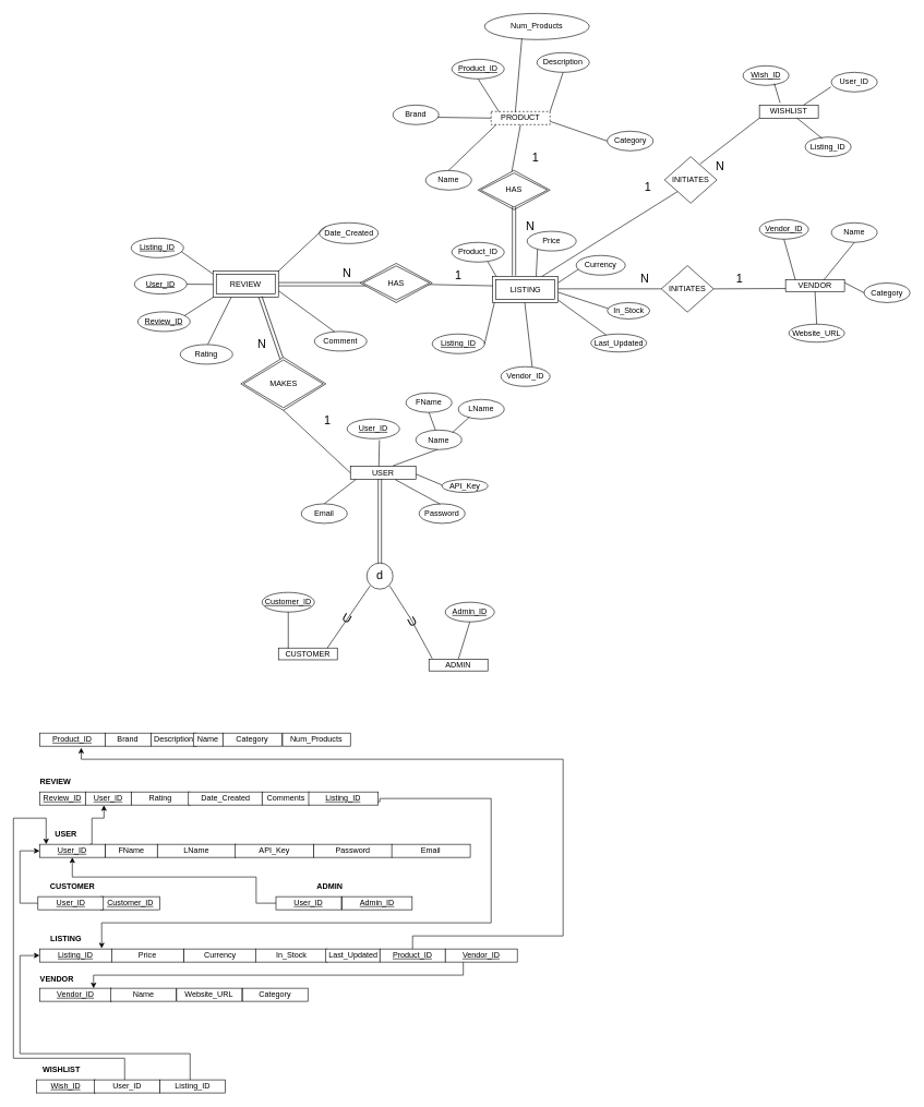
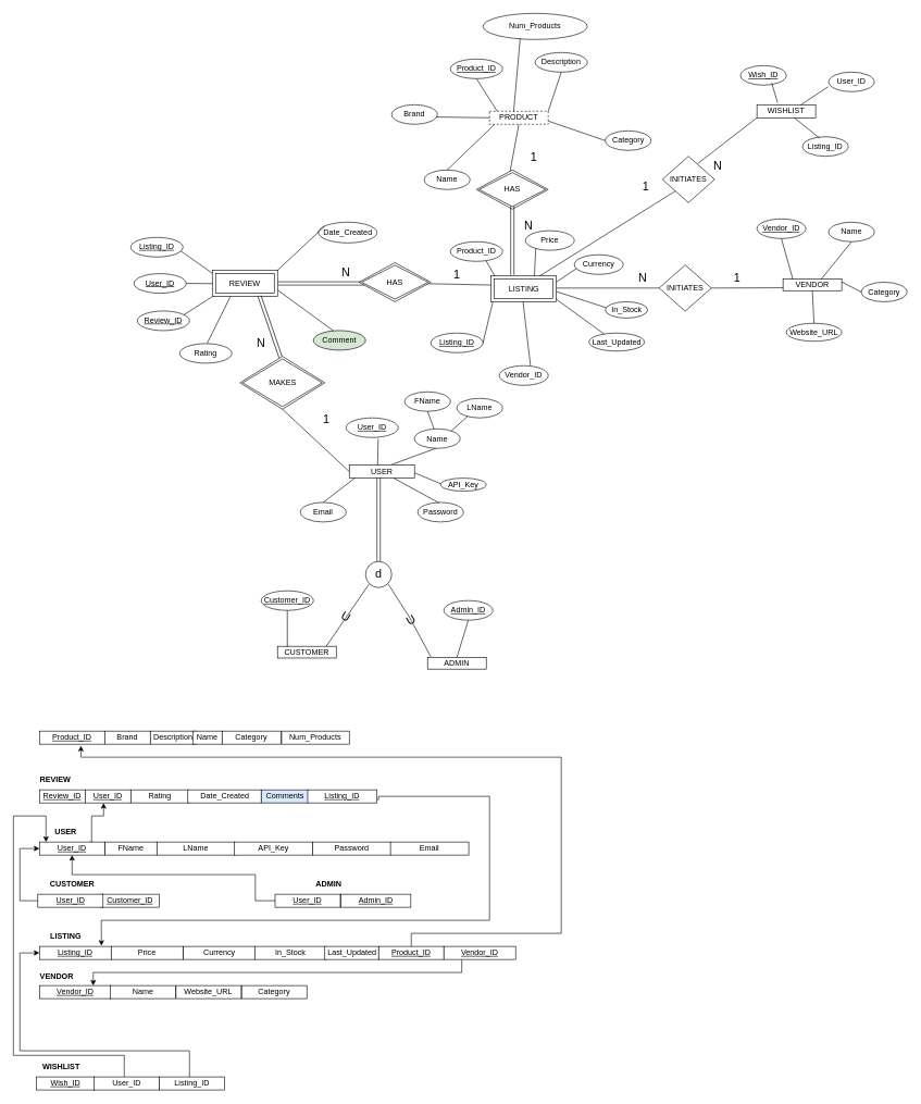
- <mxCell id="43" value="Comment" style="ellipse;whiteSpace=wrap;html=1;align=center;" parent="1" vertex="1"><mxGeometry x="480" y="506.13" width="80" height="30" as="geometry" /></mxCell>
+ <mxCell id="43" value="Comment" style="ellipse;whiteSpace=wrap;html=1;align=center;fillColor=#d5e8d4;" parent="1" vertex="1"><mxGeometry x="480" y="506.13" width="80" height="30" as="geometry" /></mxCell>
- <mxCell id="113" value="Comments" style="rounded=0;whiteSpace=wrap;html=1;" parent="1" vertex="1"><mxGeometry x="400" y="1210" width="72.5" height="20" as="geometry" /></mxCell>
+ <mxCell id="113" value="Comments" style="rounded=0;whiteSpace=wrap;html=1;fillColor=#dae8fc;" parent="1" vertex="1"><mxGeometry x="400" y="1210" width="72.5" height="20" as="geometry" /></mxCell>
